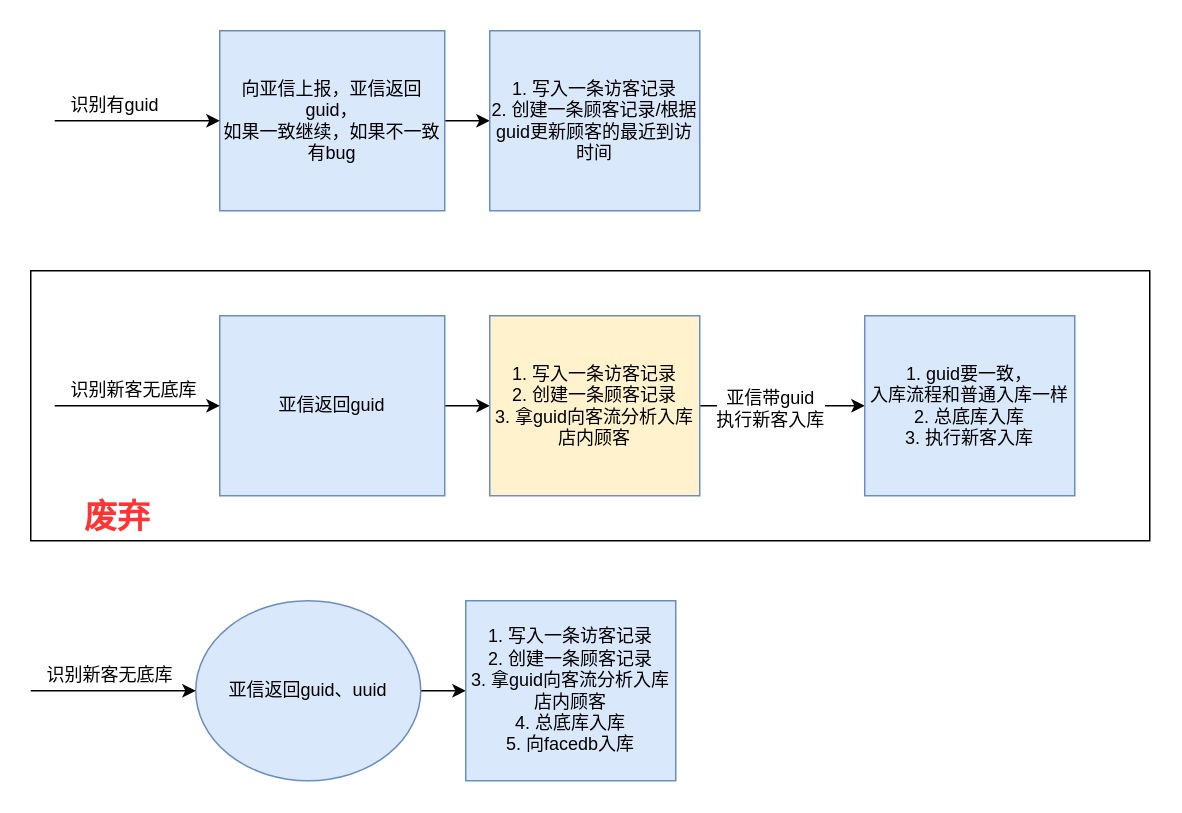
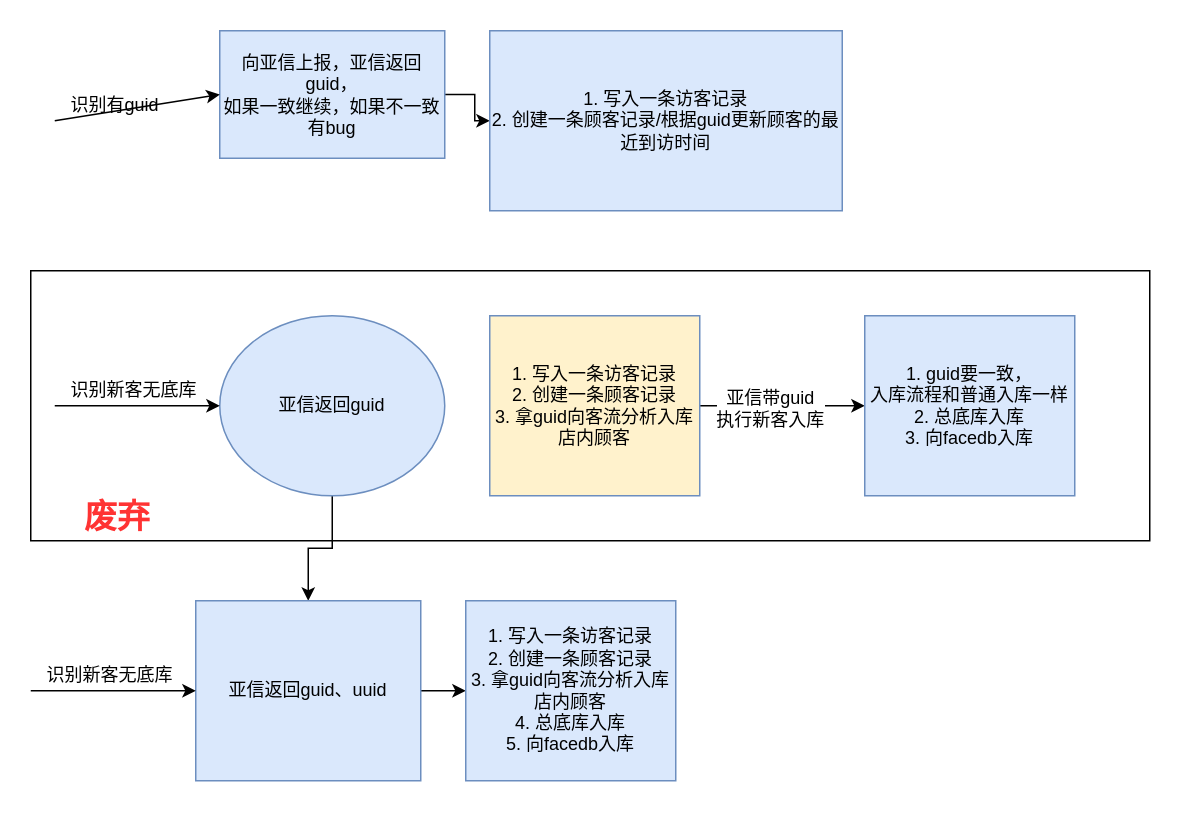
- <mxCell id="4" value="向亚信上报，亚信返回guid，&lt;br&gt;如果一致继续，如果不一致有bug" style="rounded=0;whiteSpace=wrap;html=1;fillColor=#dae8fc;strokeColor=#6c8ebf;" vertex="1" parent="1"><mxGeometry x="146" y="20" width="150" height="120" as="geometry" /></mxCell>
+ <mxCell id="4" value="向亚信上报，亚信返回guid，&lt;br&gt;如果一致继续，如果不一致有bug" style="rounded=0;whiteSpace=wrap;html=1;fillColor=#dae8fc;strokeColor=#6c8ebf;" vertex="1" parent="1"><mxGeometry x="146" y="20" width="150" height="85" as="geometry" /></mxCell>
- <mxCell id="7" value="1. 写入一条访客记录&lt;br&gt;2. 创建一条顾客记录/根据guid更新顾客的最近到访时间" style="rounded=0;whiteSpace=wrap;html=1;fillColor=#dae8fc;strokeColor=#6c8ebf;" vertex="1" parent="1"><mxGeometry x="326" y="20" width="140" height="120" as="geometry" /></mxCell>
+ <mxCell id="7" value="1. 写入一条访客记录&lt;br&gt;2. 创建一条顾客记录/根据guid更新顾客的最近到访时间" style="rounded=0;whiteSpace=wrap;html=1;fillColor=#dae8fc;strokeColor=#6c8ebf;" vertex="1" parent="1"><mxGeometry x="326" y="20" width="235" height="120" as="geometry" /></mxCell>
- <mxCell id="9" value="亚信返回guid" style="rounded=0;whiteSpace=wrap;html=1;fillColor=#dae8fc;strokeColor=#6c8ebf;" vertex="1" parent="1"><mxGeometry x="146" y="210" width="150" height="120" as="geometry" /></mxCell>
+ <mxCell id="9" value="亚信返回guid" style="ellipse;whiteSpace=wrap;html=1;fillColor=#dae8fc;strokeColor=#6c8ebf;" vertex="1" parent="1"><mxGeometry x="146" y="210" width="150" height="120" as="geometry" /></mxCell>
- <mxCell id="8" style="edgeStyle=orthogonalEdgeStyle;rounded=0;orthogonalLoop=1;jettySize=auto;html=1;entryX=0;entryY=0.5;entryDx=0;entryDy=0;" edge="1" source="9" target="14" parent="1"><mxGeometry relative="1" as="geometry" /></mxCell>
+ <mxCell id="8" style="edgeStyle=orthogonalEdgeStyle;rounded=0;orthogonalLoop=1;jettySize=auto;html=1;" edge="1" source="9" target="17" parent="1"><mxGeometry relative="1" as="geometry" /></mxCell>
- <mxCell id="15" value="1. guid要一致，&lt;br&gt;入库流程和普通入库一样&lt;br&gt;2. 总底库入库&lt;br&gt;3. 执行新客入库" style="rounded=0;whiteSpace=wrap;html=1;fillColor=#dae8fc;strokeColor=#6c8ebf;" vertex="1" parent="1"><mxGeometry x="576" y="210" width="140" height="120" as="geometry" /></mxCell>
+ <mxCell id="15" value="1. guid要一致，&lt;br&gt;入库流程和普通入库一样&lt;br&gt;2. 总底库入库&lt;br&gt;3. 向facedb入库" style="rounded=0;whiteSpace=wrap;html=1;fillColor=#dae8fc;strokeColor=#6c8ebf;" vertex="1" parent="1"><mxGeometry x="576" y="210" width="140" height="120" as="geometry" /></mxCell>
- <mxCell id="17" value="亚信返回guid、uuid" style="ellipse;whiteSpace=wrap;html=1;fillColor=#dae8fc;strokeColor=#6c8ebf;" vertex="1" parent="1"><mxGeometry x="130" y="400" width="150" height="120" as="geometry" /></mxCell>
+ <mxCell id="17" value="亚信返回guid、uuid" style="rounded=0;whiteSpace=wrap;html=1;fillColor=#dae8fc;strokeColor=#6c8ebf;" vertex="1" parent="1"><mxGeometry x="130" y="400" width="150" height="120" as="geometry" /></mxCell>
